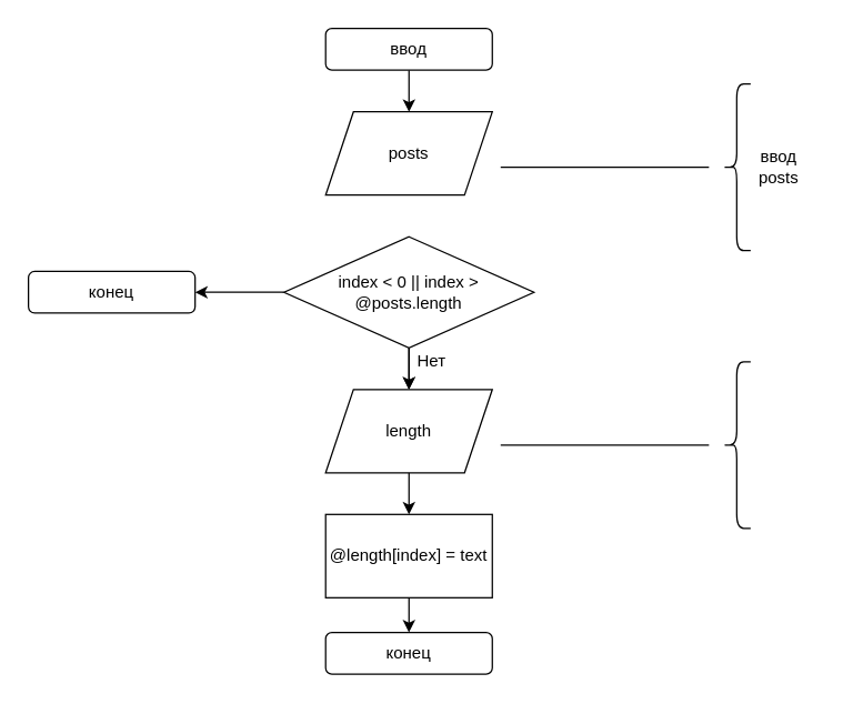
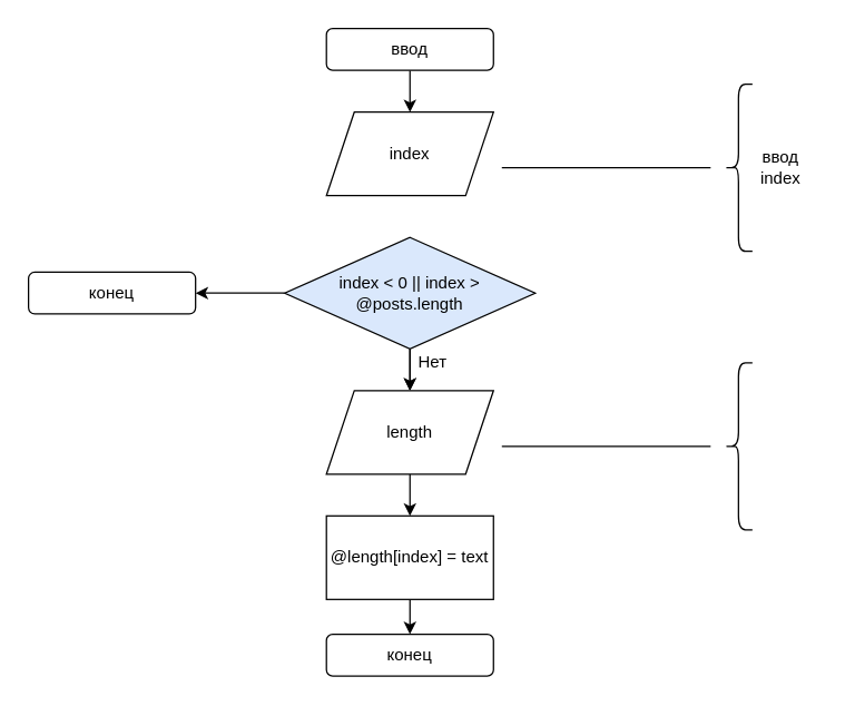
- <mxCell id="5" value="posts" style="shape=parallelogram;perimeter=parallelogramPerimeter;whiteSpace=wrap;html=1;fixedSize=1;" vertex="1" parent="1"><mxGeometry x="234" y="80" width="120" height="60" as="geometry" /></mxCell>
+ <mxCell id="5" value="index" style="shape=parallelogram;perimeter=parallelogramPerimeter;whiteSpace=wrap;html=1;fixedSize=1;" vertex="1" parent="1"><mxGeometry x="234" y="80" width="120" height="60" as="geometry" /></mxCell>
- <mxCell id="7" value="&lt;div&gt;ввод&lt;/div&gt;&lt;div&gt;posts&lt;br&gt;&lt;/div&gt;" style="text;html=1;align=center;verticalAlign=middle;resizable=0;points=[];autosize=1;strokeColor=none;fillColor=none;" vertex="1" parent="1"><mxGeometry x="535" y="105" width="50" height="30" as="geometry" /></mxCell>
+ <mxCell id="7" value="&lt;div&gt;ввод&lt;/div&gt;&lt;div&gt;index&lt;br&gt;&lt;/div&gt;" style="text;html=1;align=center;verticalAlign=middle;resizable=0;points=[];autosize=1;strokeColor=none;fillColor=none;" vertex="1" parent="1"><mxGeometry x="535" y="105" width="50" height="30" as="geometry" /></mxCell>
- <mxCell id="11" value="index &amp;lt; 0 || index &amp;gt; @posts.length" style="rhombus;whiteSpace=wrap;html=1;" vertex="1" parent="1"><mxGeometry x="204" y="170" width="180" height="80" as="geometry" /></mxCell>
+ <mxCell id="11" value="index &amp;lt; 0 || index &amp;gt; @posts.length" style="rhombus;whiteSpace=wrap;html=1;fillColor=#dae8fc;" vertex="1" parent="1"><mxGeometry x="204" y="170" width="180" height="80" as="geometry" /></mxCell>
